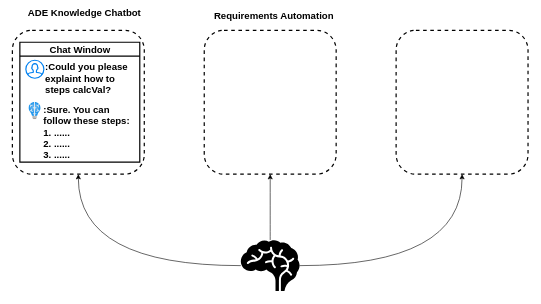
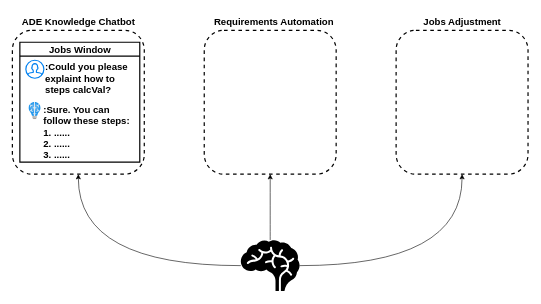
- <mxCell id="9" value="&lt;span style=&quot;font-size: 16px;&quot;&gt;&lt;b&gt;ADE Knowledge Chatbot&lt;/b&gt;&lt;/span&gt;" style="text;html=1;strokeColor=none;fillColor=none;align=center;verticalAlign=middle;whiteSpace=wrap;rounded=0;dashed=1;strokeWidth=2;" vertex="1" parent="1"><mxGeometry x="37.5" y="5" width="205" height="30" as="geometry" /></mxCell>
+ <mxCell id="9" value="&lt;span style=&quot;font-size: 16px;&quot;&gt;&lt;b&gt;ADE Knowledge Chatbot&lt;/b&gt;&lt;/span&gt;" style="text;html=1;strokeColor=none;fillColor=none;align=center;verticalAlign=middle;whiteSpace=wrap;rounded=0;dashed=1;strokeWidth=2;" vertex="1" parent="1"><mxGeometry x="27.5" y="20" width="205" height="30" as="geometry" /></mxCell>
- <mxCell id="11" value="&lt;pre style=&quot;font-size: 16px; unicode-bidi: isolate; line-height: 36px; border: none; padding: 2px 0.14em 2px 0px; position: relative; margin-top: -2px; margin-bottom: -2px; resize: none; font-family: inherit; overflow: hidden; width: 270px; overflow-wrap: break-word;&quot; dir=&quot;ltr&quot; data-ved=&quot;2ahUKEwiTsOmcuuKHAxVxJEQIHUuVCKkQ3ewLegQIDRAU&quot; aria-label=&quot;Translated text&quot; id=&quot;tw-target-text&quot; data-placeholder=&quot;Translation&quot; class=&quot;tw-data-text tw-text-large tw-ta&quot;&gt;&lt;b&gt;Requirements Automation&lt;/b&gt;&lt;/pre&gt;" style="text;html=1;strokeColor=none;fillColor=none;align=center;verticalAlign=middle;whiteSpace=wrap;rounded=0;dashed=1;strokeWidth=2;" vertex="1" parent="1"><mxGeometry x="355" y="10" width="205" height="30" as="geometry" /></mxCell>
+ <mxCell id="11" value="&lt;pre style=&quot;font-size: 16px; unicode-bidi: isolate; line-height: 36px; border: none; padding: 2px 0.14em 2px 0px; position: relative; margin-top: -2px; margin-bottom: -2px; resize: none; font-family: inherit; overflow: hidden; width: 270px; overflow-wrap: break-word;&quot; dir=&quot;ltr&quot; data-ved=&quot;2ahUKEwiTsOmcuuKHAxVxJEQIHUuVCKkQ3ewLegQIDRAU&quot; aria-label=&quot;Translated text&quot; id=&quot;tw-target-text&quot; data-placeholder=&quot;Translation&quot; class=&quot;tw-data-text tw-text-large tw-ta&quot;&gt;&lt;b&gt;Requirements Automation&lt;/b&gt;&lt;/pre&gt;" style="text;html=1;strokeColor=none;fillColor=none;align=center;verticalAlign=middle;whiteSpace=wrap;rounded=0;dashed=1;strokeWidth=2;" vertex="1" parent="1"><mxGeometry x="355" y="20" width="205" height="30" as="geometry" /></mxCell>
+ <mxCell id="10" value="&lt;b&gt;Jobs Adjustment&lt;/b&gt;" style="text;html=1;align=center;verticalAlign=middle;resizable=0;points=[];autosize=1;strokeColor=none;fillColor=none;fontSize=16;dashed=1;strokeWidth=2;" vertex="1" parent="1"><mxGeometry x="695" y="20" width="150" height="30" as="geometry" /></mxCell>
- <mxCell id="12" value="Chat Window" style="swimlane;whiteSpace=wrap;html=1;strokeWidth=2;fontSize=16;" vertex="1" parent="1"><mxGeometry x="32.5" y="70" width="200" height="200" as="geometry" /></mxCell>
+ <mxCell id="12" value="Jobs Window" style="swimlane;whiteSpace=wrap;html=1;strokeWidth=2;fontSize=16;" vertex="1" parent="1"><mxGeometry x="32.5" y="70" width="200" height="200" as="geometry" /></mxCell>
